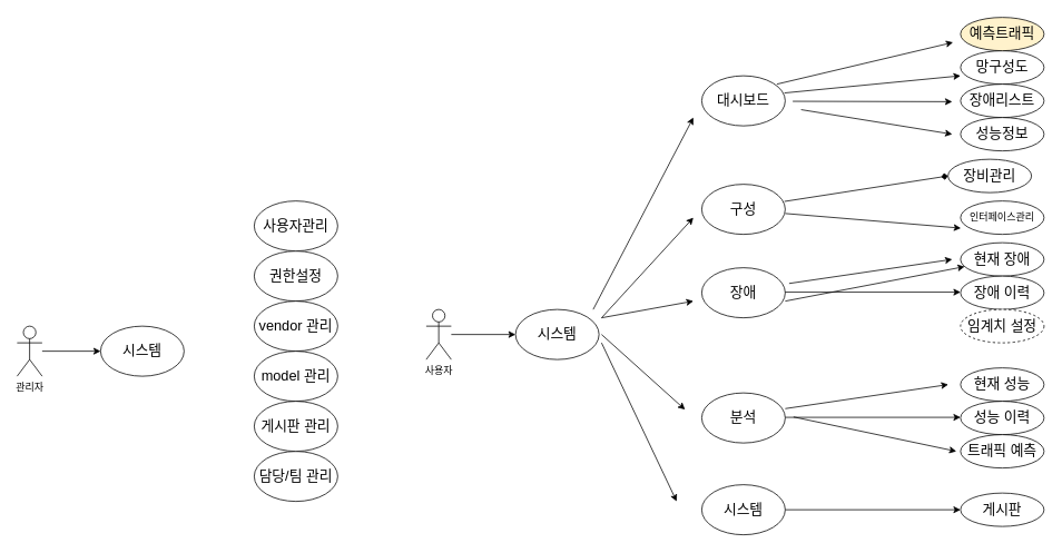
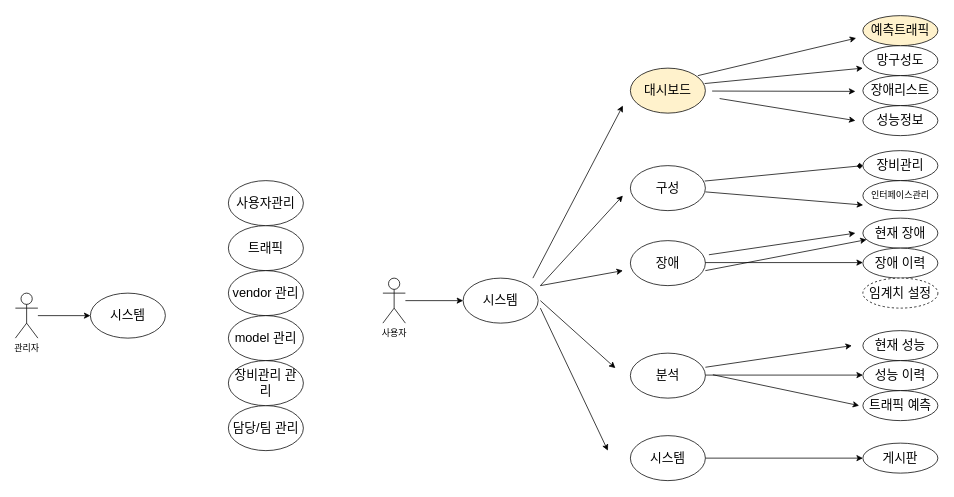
- <mxCell id="15" value="&lt;font style=&quot;font-size: 17px&quot;&gt;대시보드&lt;/font&gt;" style="ellipse;whiteSpace=wrap;html=1;" vertex="1" parent="1"><mxGeometry x="840" y="90" width="100" height="60" as="geometry" /></mxCell>
+ <mxCell id="15" value="&lt;font style=&quot;font-size: 17px&quot;&gt;대시보드&lt;/font&gt;" style="ellipse;whiteSpace=wrap;html=1;fillColor=#fff2cc;" vertex="1" parent="1"><mxGeometry x="840" y="90" width="100" height="60" as="geometry" /></mxCell>
- <mxCell id="24" value="&lt;span style=&quot;font-size: 17px&quot;&gt;장비관리&lt;/span&gt;" style="ellipse;whiteSpace=wrap;html=1;" vertex="1" parent="1"><mxGeometry x="1135" y="190" width="100" height="40" as="geometry" /></mxCell>
+ <mxCell id="24" value="&lt;span style=&quot;font-size: 17px&quot;&gt;장비관리&lt;/span&gt;" style="ellipse;whiteSpace=wrap;html=1;" vertex="1" parent="1"><mxGeometry x="1150" y="200" width="100" height="40" as="geometry" /></mxCell>
- <mxCell id="7" value="&lt;span style=&quot;font-size: 17px&quot;&gt;권한설정&lt;/span&gt;" style="ellipse;whiteSpace=wrap;html=1;" vertex="1" parent="1"><mxGeometry x="304" y="300" width="100" height="60" as="geometry" /></mxCell>
+ <mxCell id="7" value="&lt;span style=&quot;font-size: 17px&quot;&gt;트래픽&lt;/span&gt;" style="ellipse;whiteSpace=wrap;html=1;" vertex="1" parent="1"><mxGeometry x="304" y="300" width="100" height="60" as="geometry" /></mxCell>
- <mxCell id="12" value="&lt;font style=&quot;font-size: 17px&quot;&gt;게시판 관리&lt;/font&gt;" style="ellipse;whiteSpace=wrap;html=1;" vertex="1" parent="1"><mxGeometry x="304" y="480" width="100" height="60" as="geometry" /></mxCell>
+ <mxCell id="12" value="&lt;font style=&quot;font-size: 17px&quot;&gt;장비관리 관리&lt;/font&gt;" style="ellipse;whiteSpace=wrap;html=1;" vertex="1" parent="1"><mxGeometry x="304" y="480" width="100" height="60" as="geometry" /></mxCell>
